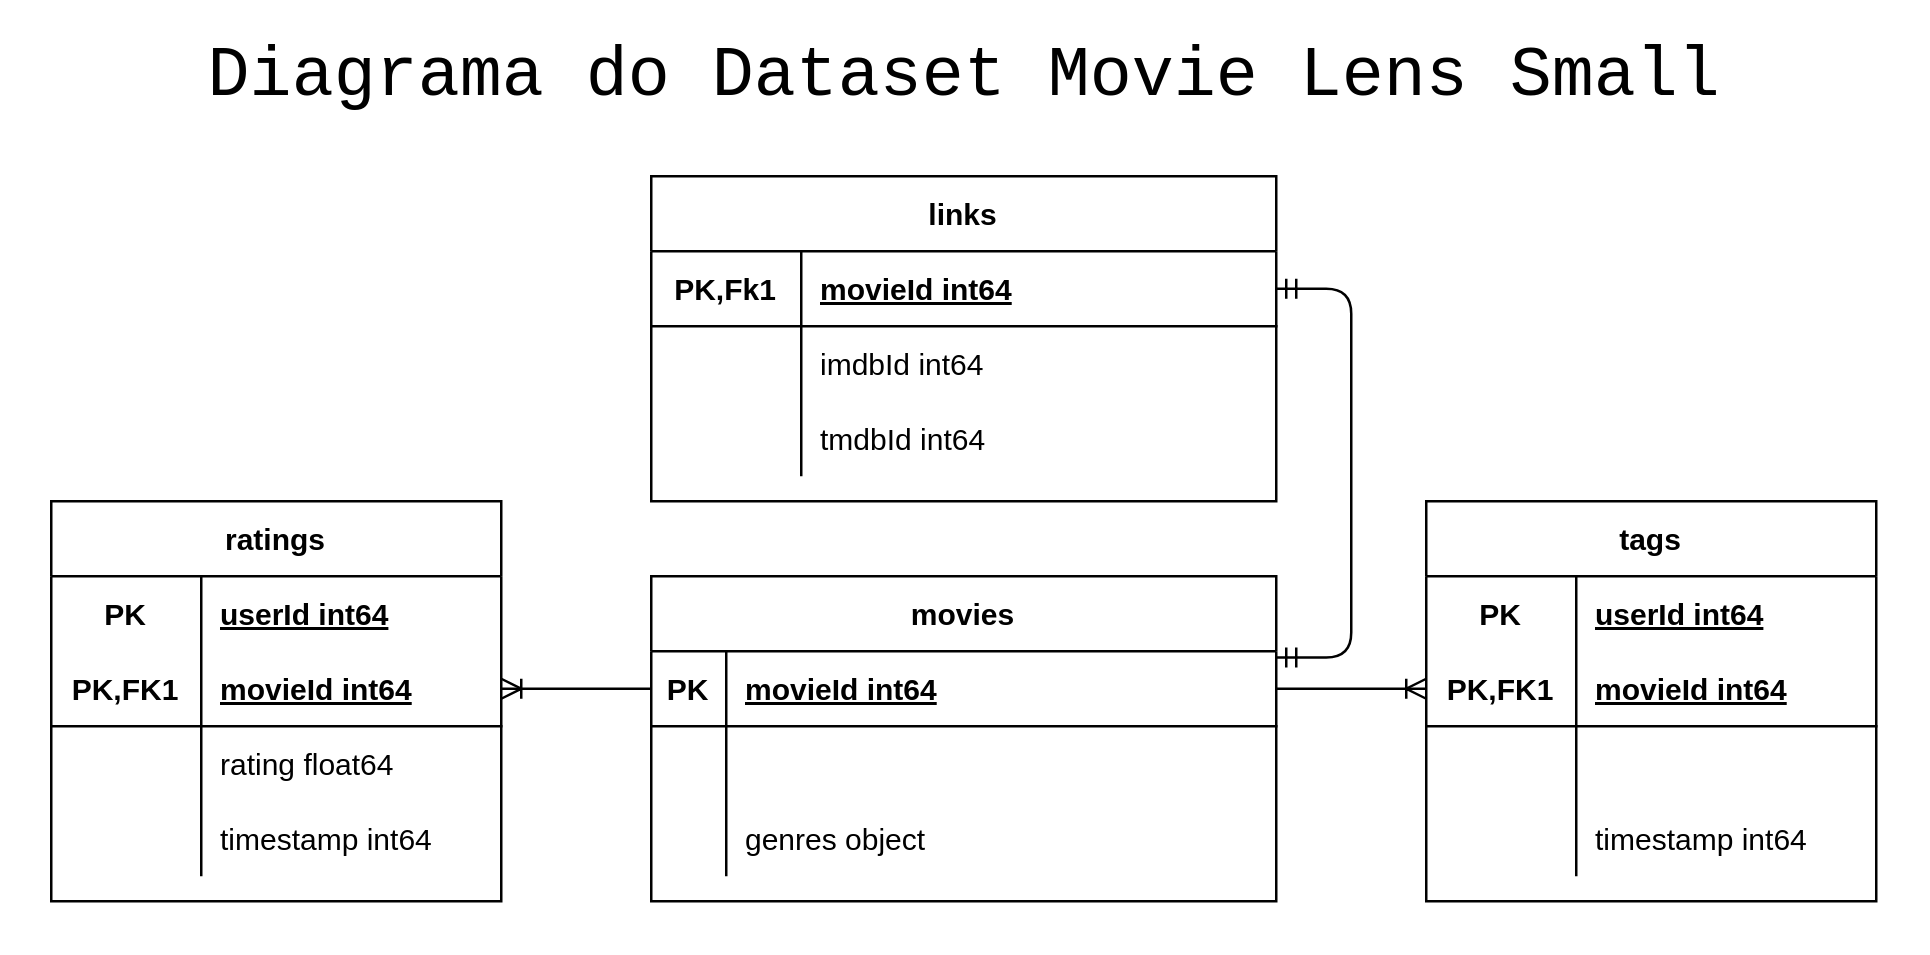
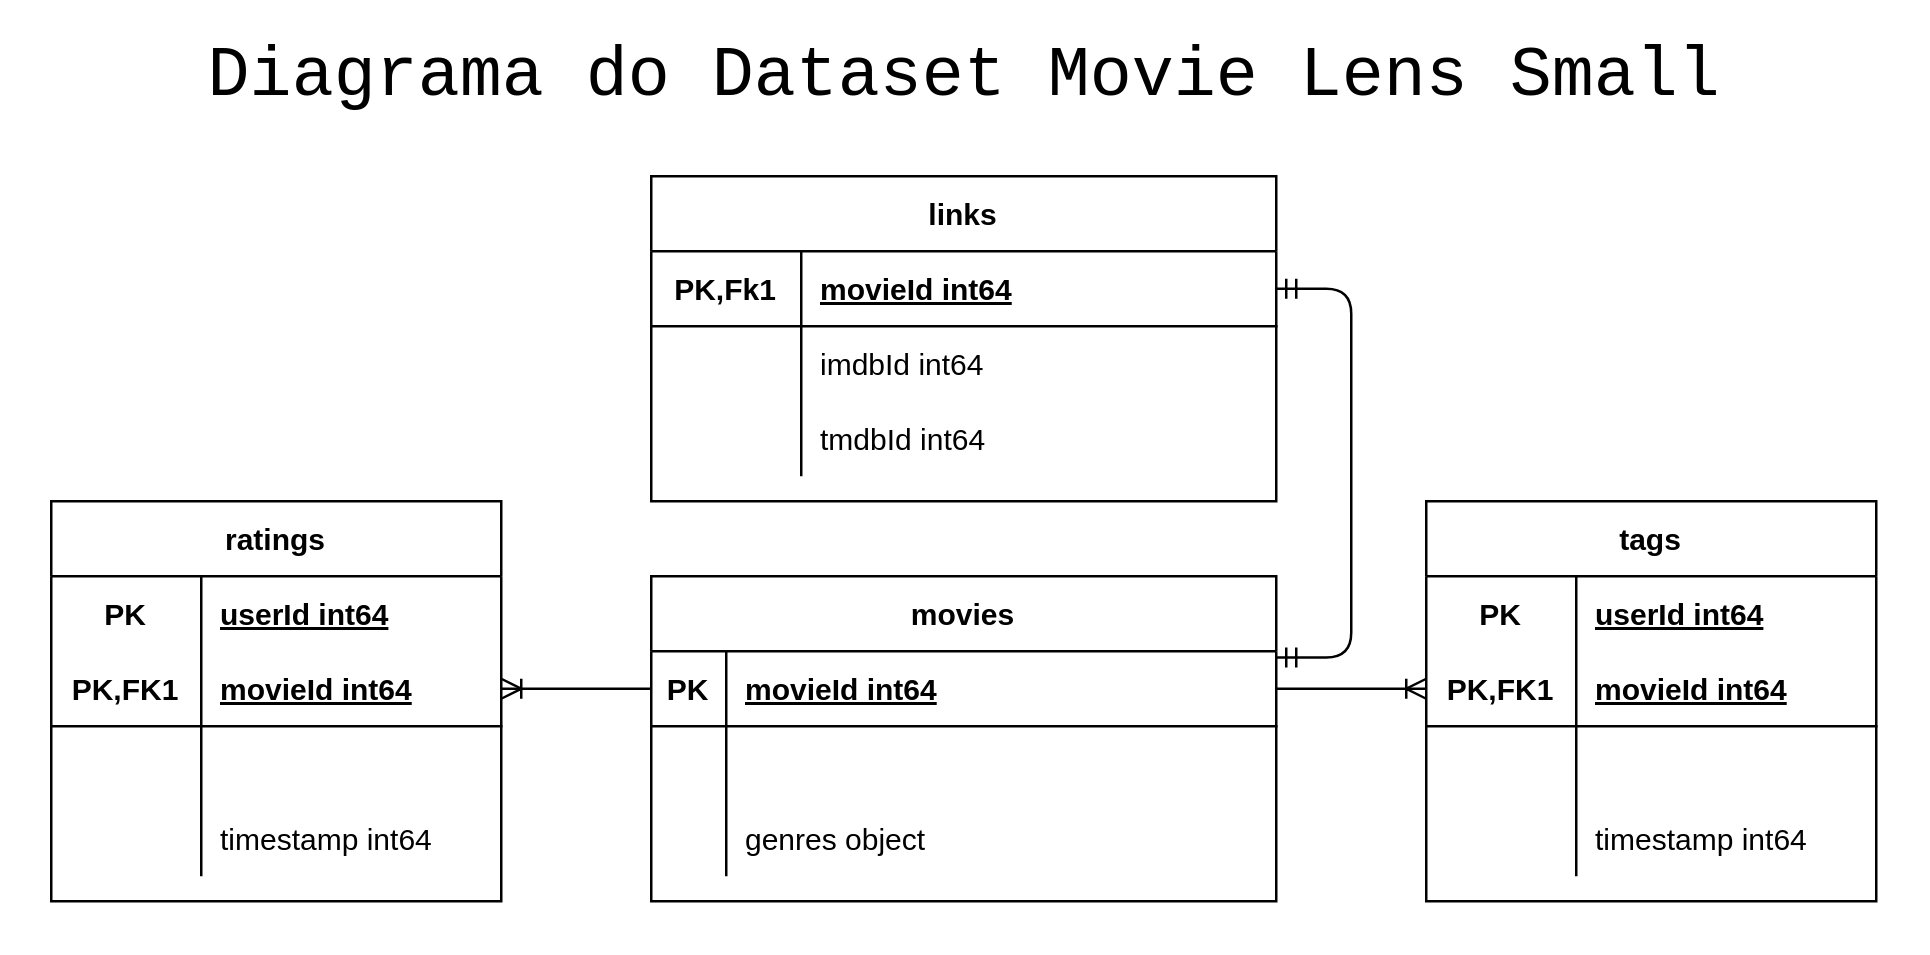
- <mxCell id="11" value="rating float64" style="shape=partialRectangle;connectable=0;fillColor=none;top=0;left=0;bottom=0;right=0;align=left;spacingLeft=6;overflow=hidden;" vertex="1" parent="9"><mxGeometry x="60" width="120" height="30" as="geometry" /></mxCell>
